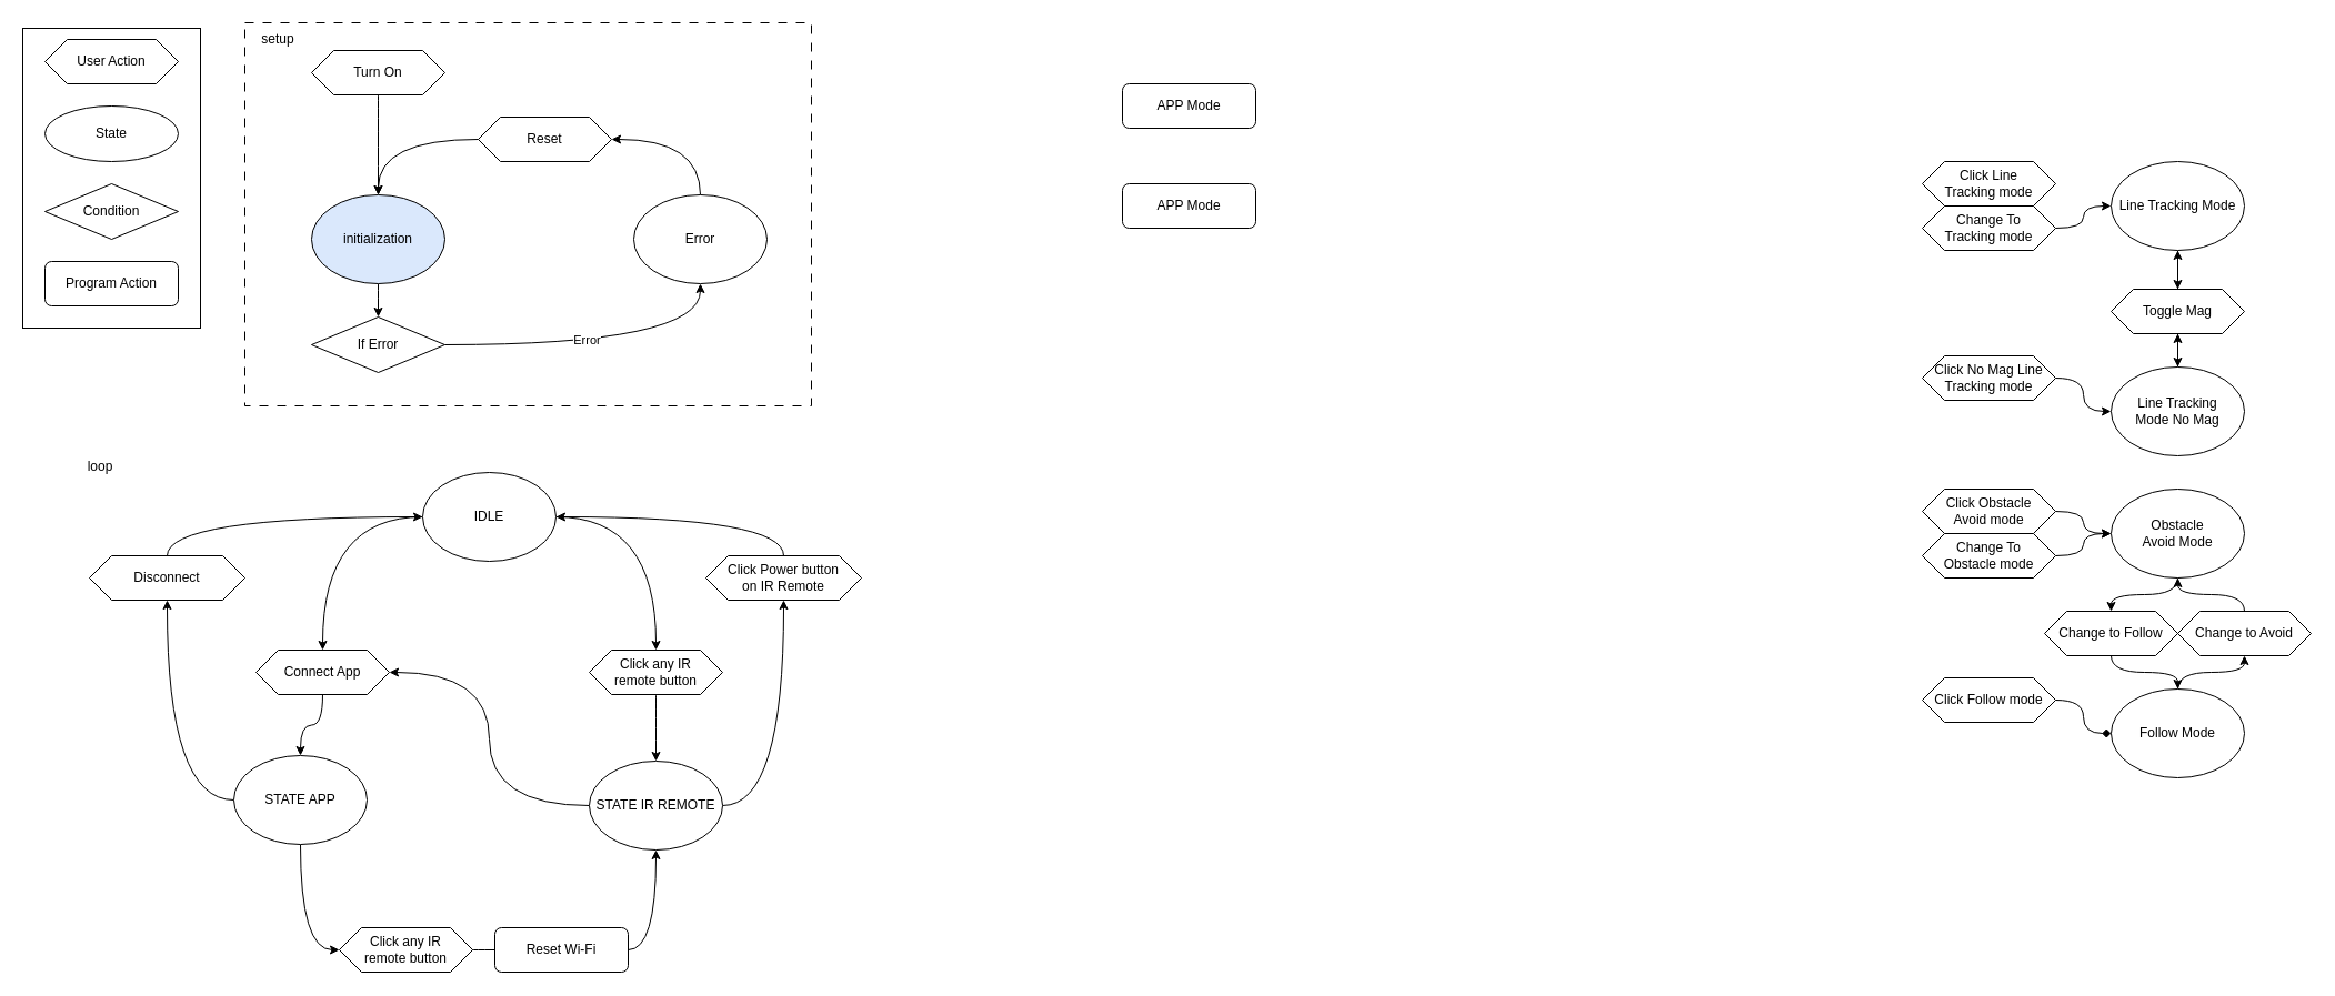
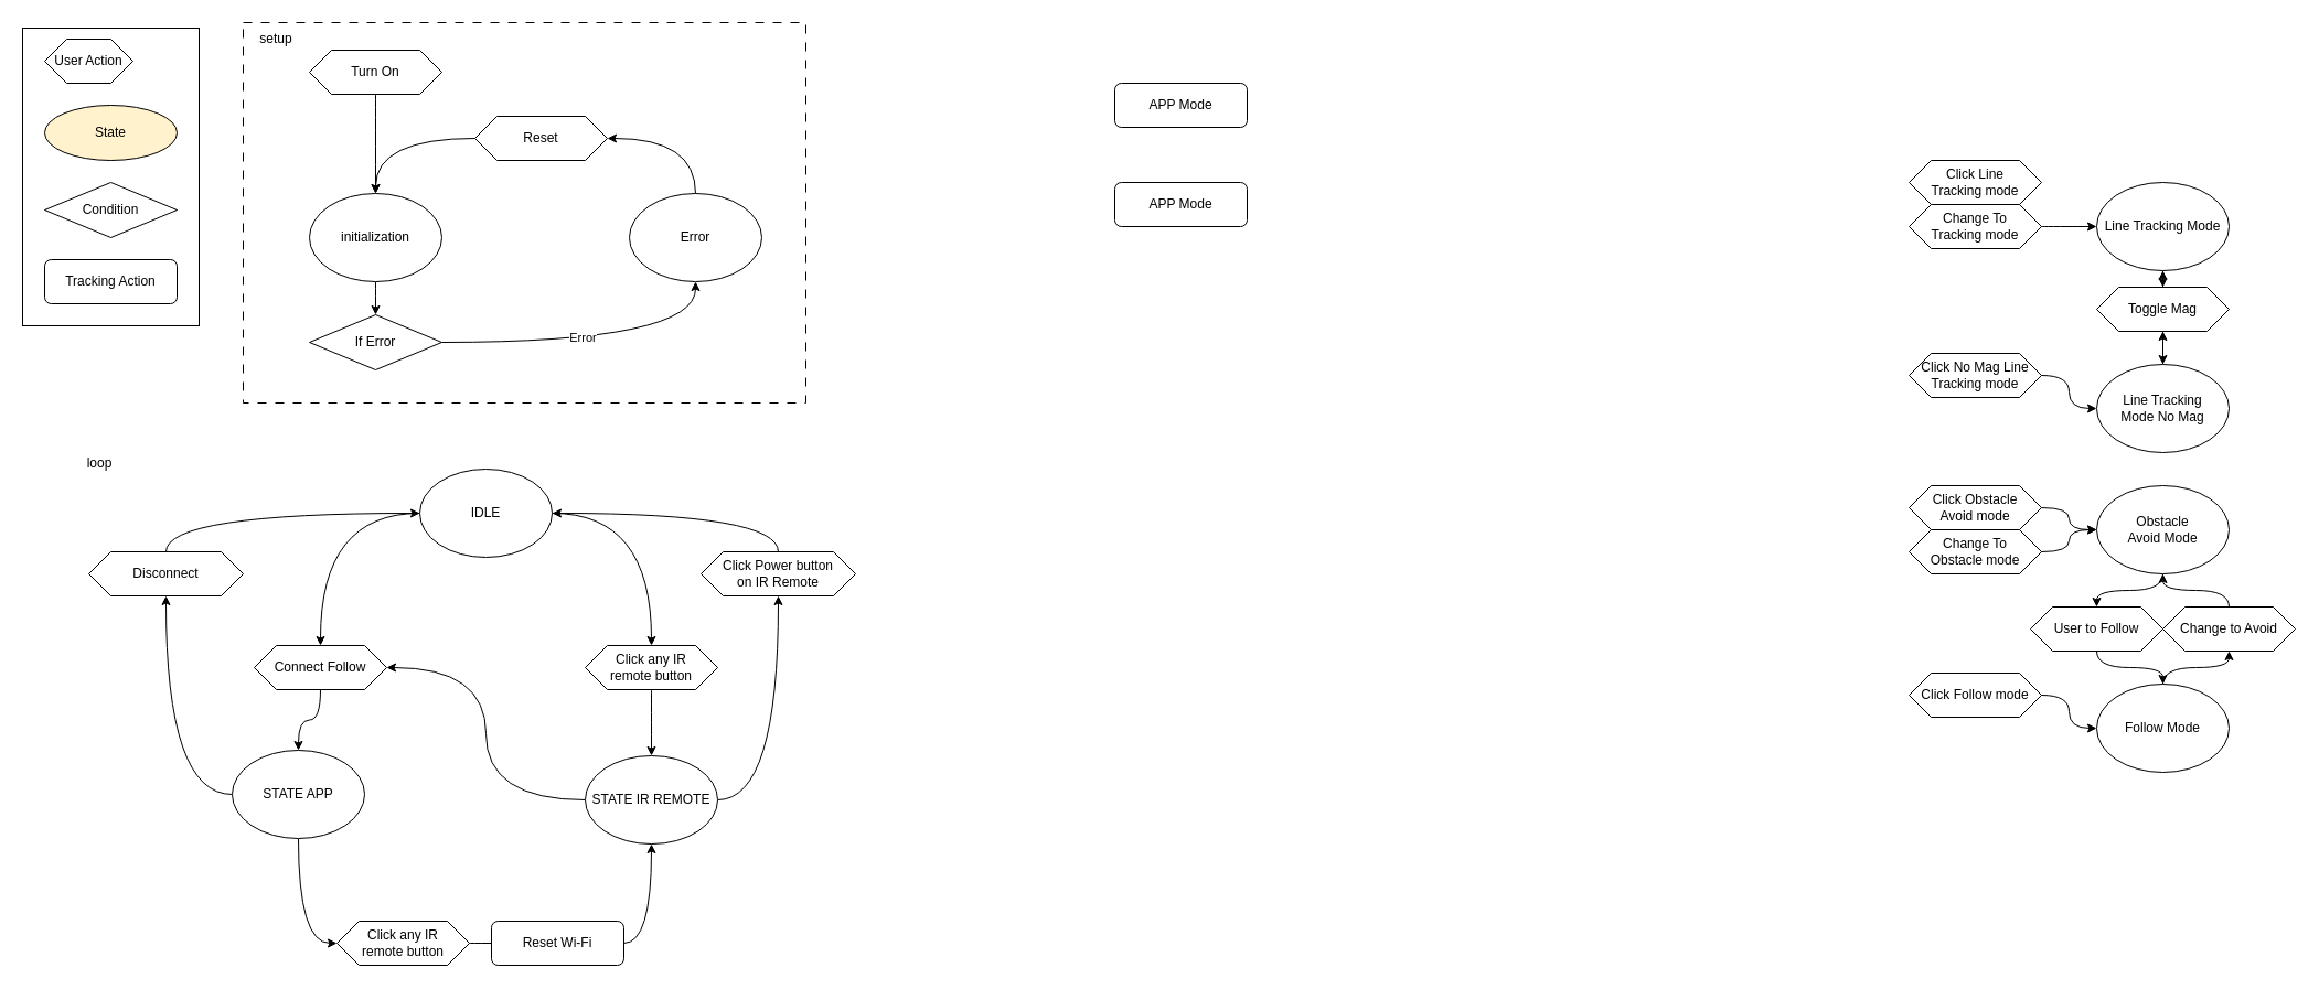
- <mxCell id="6" value="User Action" style="shape=hexagon;perimeter=hexagonPerimeter2;whiteSpace=wrap;html=1;fixedSize=1;" parent="1" vertex="1"><mxGeometry x="40" y="35" width="120" height="40" as="geometry" /></mxCell>
+ <mxCell id="6" value="User Action" style="shape=hexagon;perimeter=hexagonPerimeter2;whiteSpace=wrap;html=1;fixedSize=1;" parent="1" vertex="1"><mxGeometry x="40" y="35" width="80" height="40" as="geometry" /></mxCell>
- <mxCell id="9" value="State" style="ellipse;whiteSpace=wrap;html=1;" parent="1" vertex="1"><mxGeometry x="40" y="95" width="120" height="50" as="geometry" /></mxCell>
+ <mxCell id="9" value="State" style="ellipse;whiteSpace=wrap;html=1;fillColor=#fff2cc;" parent="1" vertex="1"><mxGeometry x="40" y="95" width="120" height="50" as="geometry" /></mxCell>
- <mxCell id="34" value="Line Tracking Mode" style="ellipse;whiteSpace=wrap;html=1;" parent="1" vertex="1"><mxGeometry x="1900" y="145" width="120" height="80" as="geometry" /></mxCell>
+ <mxCell id="34" value="Line Tracking Mode" style="ellipse;whiteSpace=wrap;html=1;" parent="1" vertex="1"><mxGeometry x="1900" y="165" width="120" height="80" as="geometry" /></mxCell>
- <mxCell id="5" value="initialization" style="ellipse;whiteSpace=wrap;html=1;fillColor=#dae8fc;" parent="1" vertex="1"><mxGeometry x="280" y="175" width="120" height="80" as="geometry" /></mxCell>
+ <mxCell id="5" value="initialization" style="ellipse;whiteSpace=wrap;html=1;" parent="1" vertex="1"><mxGeometry x="280" y="175" width="120" height="80" as="geometry" /></mxCell>
- <mxCell id="62" value="Program Action" style="rounded=1;whiteSpace=wrap;html=1;" vertex="1" parent="1"><mxGeometry x="40" y="235" width="120" height="40" as="geometry" /></mxCell>
+ <mxCell id="62" value="Tracking Action" style="rounded=1;whiteSpace=wrap;html=1;" vertex="1" parent="1"><mxGeometry x="40" y="235" width="120" height="40" as="geometry" /></mxCell>
- <mxCell id="55" value="Change to Follow" style="shape=hexagon;perimeter=hexagonPerimeter2;whiteSpace=wrap;html=1;fixedSize=1;" parent="1" vertex="1"><mxGeometry x="1840" y="550" width="120" height="40" as="geometry" /></mxCell>
+ <mxCell id="55" value="User to Follow" style="shape=hexagon;perimeter=hexagonPerimeter2;whiteSpace=wrap;html=1;fixedSize=1;" parent="1" vertex="1"><mxGeometry x="1840" y="550" width="120" height="40" as="geometry" /></mxCell>
- <mxCell id="28" value="Connect App" style="shape=hexagon;perimeter=hexagonPerimeter2;whiteSpace=wrap;html=1;fixedSize=1;" parent="1" vertex="1"><mxGeometry x="230" y="585" width="120" height="40" as="geometry" /></mxCell>
+ <mxCell id="28" value="Connect Follow" style="shape=hexagon;perimeter=hexagonPerimeter2;whiteSpace=wrap;html=1;fixedSize=1;" parent="1" vertex="1"><mxGeometry x="230" y="585" width="120" height="40" as="geometry" /></mxCell>
- <mxCell id="52" style="edgeStyle=orthogonalEdgeStyle;curved=1;html=1;exitX=1;exitY=0.5;exitDx=0;exitDy=0;entryX=0;entryY=0.5;entryDx=0;entryDy=0;endArrow=diamond;" parent="1" source="53" target="51" edge="1"><mxGeometry relative="1" as="geometry" /></mxCell>
+ <mxCell id="52" style="edgeStyle=orthogonalEdgeStyle;curved=1;html=1;exitX=1;exitY=0.5;exitDx=0;exitDy=0;entryX=0;entryY=0.5;entryDx=0;entryDy=0;" parent="1" source="53" target="51" edge="1"><mxGeometry relative="1" as="geometry" /></mxCell>
